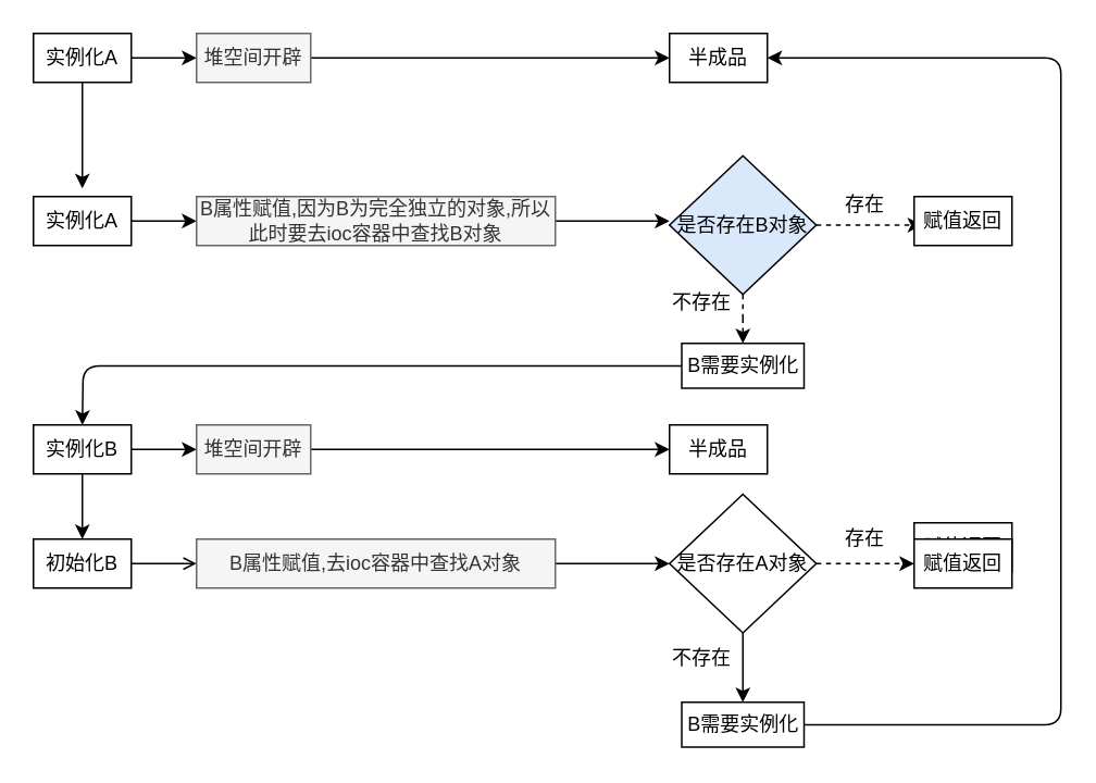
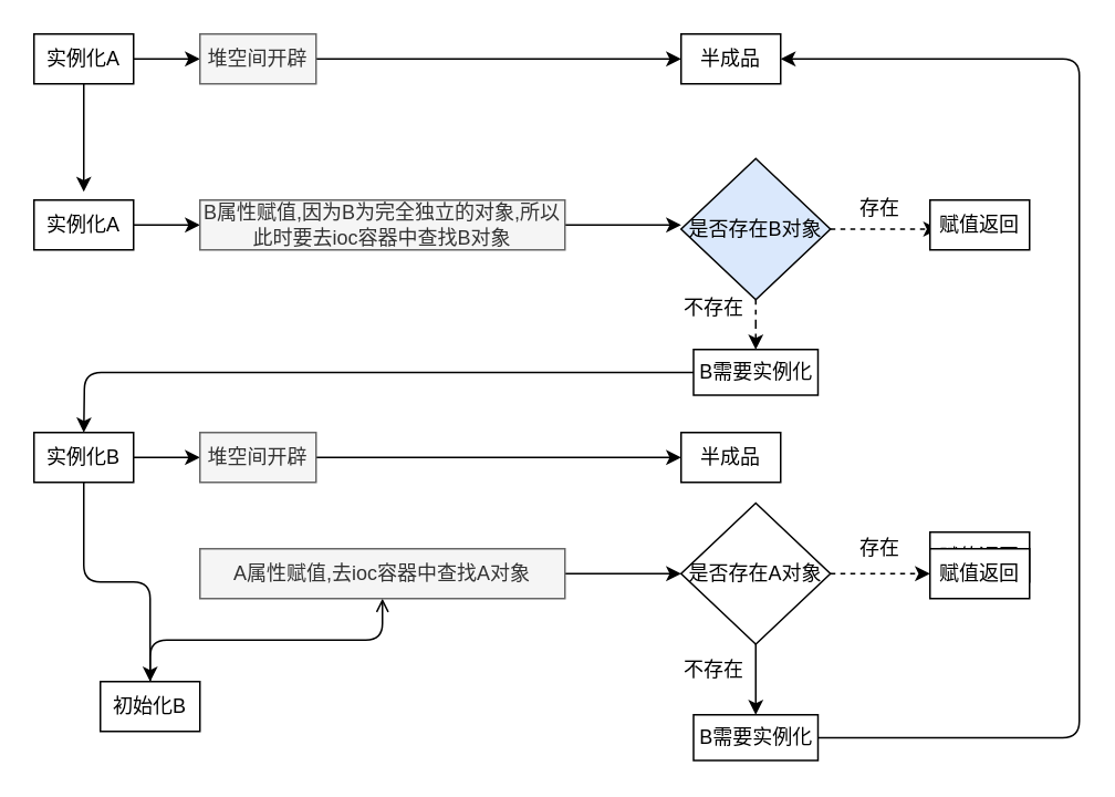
- <mxCell id="24" value="初始化B" style="rounded=0;whiteSpace=wrap;html=1;" vertex="1" parent="1"><mxGeometry x="20" y="330" width="60" height="30" as="geometry" /></mxCell>
+ <mxCell id="24" value="初始化B" style="rounded=0;whiteSpace=wrap;html=1;" vertex="1" parent="1"><mxGeometry x="60" y="410" width="60" height="30" as="geometry" /></mxCell>
- <mxCell id="28" value="B属性赋值,去ioc容器中查找A对象" style="text;html=1;fillColor=#f5f5f5;align=center;verticalAlign=middle;whiteSpace=wrap;rounded=0;fontColor=#333333;strokeColor=#666666;" vertex="1" parent="1"><mxGeometry x="120" y="330" width="220" height="30" as="geometry" /></mxCell>
+ <mxCell id="28" value="A属性赋值,去ioc容器中查找A对象" style="text;html=1;fillColor=#f5f5f5;align=center;verticalAlign=middle;whiteSpace=wrap;rounded=0;fontColor=#333333;strokeColor=#666666;" vertex="1" parent="1"><mxGeometry x="120" y="330" width="220" height="30" as="geometry" /></mxCell>
